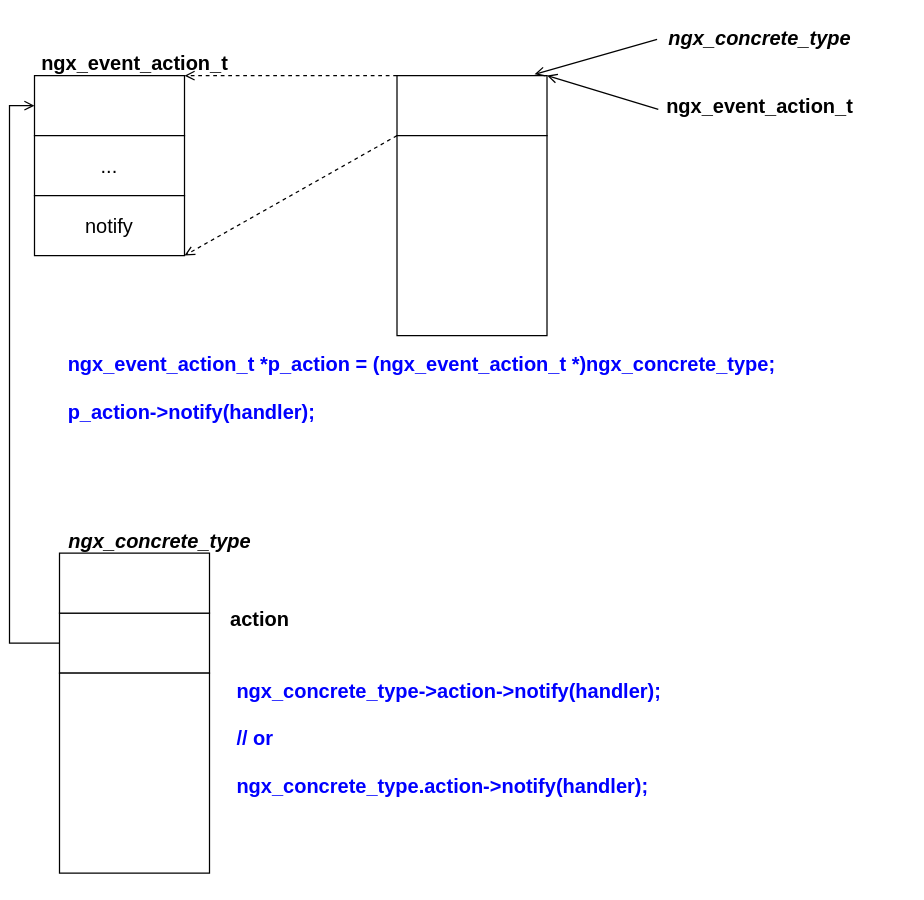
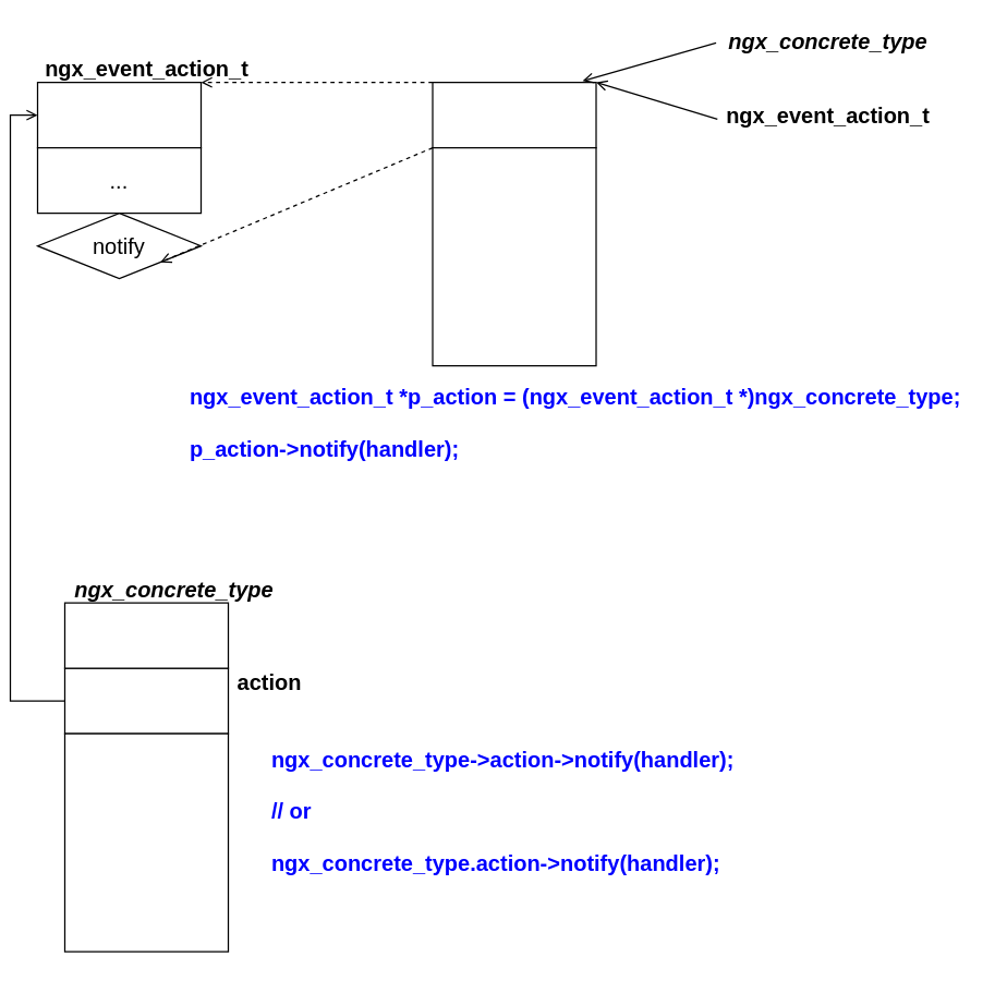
- <mxCell id="4" value="notify" style="rounded=0;whiteSpace=wrap;html=1;fontSize=16;" vertex="1" parent="1"><mxGeometry x="20" y="156" width="120" height="48" as="geometry" /></mxCell>
+ <mxCell id="4" value="notify" style="rhombus;whiteSpace=wrap;html=1;fontSize=16;" vertex="1" parent="1"><mxGeometry x="20" y="156" width="120" height="48" as="geometry" /></mxCell>
- <mxCell id="14" value="ngx_event_action_t *p_action = (ngx_event_action_t *)ngx_concrete_type;&lt;br&gt;&lt;br&gt;p_action-&amp;gt;notify(handler);" style="text;html=1;align=left;verticalAlign=middle;resizable=0;points=[];autosize=1;strokeColor=none;fillColor=none;fontSize=16;fontStyle=1;fontColor=#0000FF;" vertex="1" parent="1"><mxGeometry x="45" y="280" width="580" height="60" as="geometry" /></mxCell>
+ <mxCell id="14" value="ngx_event_action_t *p_action = (ngx_event_action_t *)ngx_concrete_type;&lt;br&gt;&lt;br&gt;p_action-&amp;gt;notify(handler);" style="text;html=1;align=left;verticalAlign=middle;resizable=0;points=[];autosize=1;strokeColor=none;fillColor=none;fontSize=16;fontStyle=1;fontColor=#0000FF;" vertex="1" parent="1"><mxGeometry x="130" y="280" width="580" height="60" as="geometry" /></mxCell>
- <mxCell id="19" value="action" style="text;html=1;align=center;verticalAlign=middle;resizable=0;points=[];autosize=1;strokeColor=none;fillColor=none;fontSize=16;fontStyle=1" vertex="1" parent="1"><mxGeometry x="170" y="485" width="60" height="20" as="geometry" /></mxCell>
+ <mxCell id="19" value="action" style="text;html=1;align=center;verticalAlign=middle;resizable=0;points=[];autosize=1;strokeColor=none;fillColor=none;fontSize=16;fontStyle=1" vertex="1" parent="1"><mxGeometry x="160" y="490" width="60" height="20" as="geometry" /></mxCell>
- <mxCell id="21" value="ngx_concrete_type-&amp;gt;action-&amp;gt;notify(handler);&lt;br&gt;&lt;br&gt;// or&lt;br&gt;&lt;br&gt;ngx_concrete_type.action-&amp;gt;notify(handler);" style="text;html=1;align=left;verticalAlign=middle;resizable=0;points=[];autosize=1;strokeColor=none;fillColor=none;fontSize=16;fontStyle=1;fontColor=#0000FF;" vertex="1" parent="1"><mxGeometry x="180" y="540" width="360" height="100" as="geometry" /></mxCell>
+ <mxCell id="21" value="ngx_concrete_type-&amp;gt;action-&amp;gt;notify(handler);&lt;br&gt;&lt;br&gt;// or&lt;br&gt;&lt;br&gt;ngx_concrete_type.action-&amp;gt;notify(handler);" style="text;html=1;align=left;verticalAlign=middle;resizable=0;points=[];autosize=1;strokeColor=none;fillColor=none;fontSize=16;fontStyle=1;fontColor=#0000FF;" vertex="1" parent="1"><mxGeometry x="190" y="545" width="360" height="100" as="geometry" /></mxCell>
